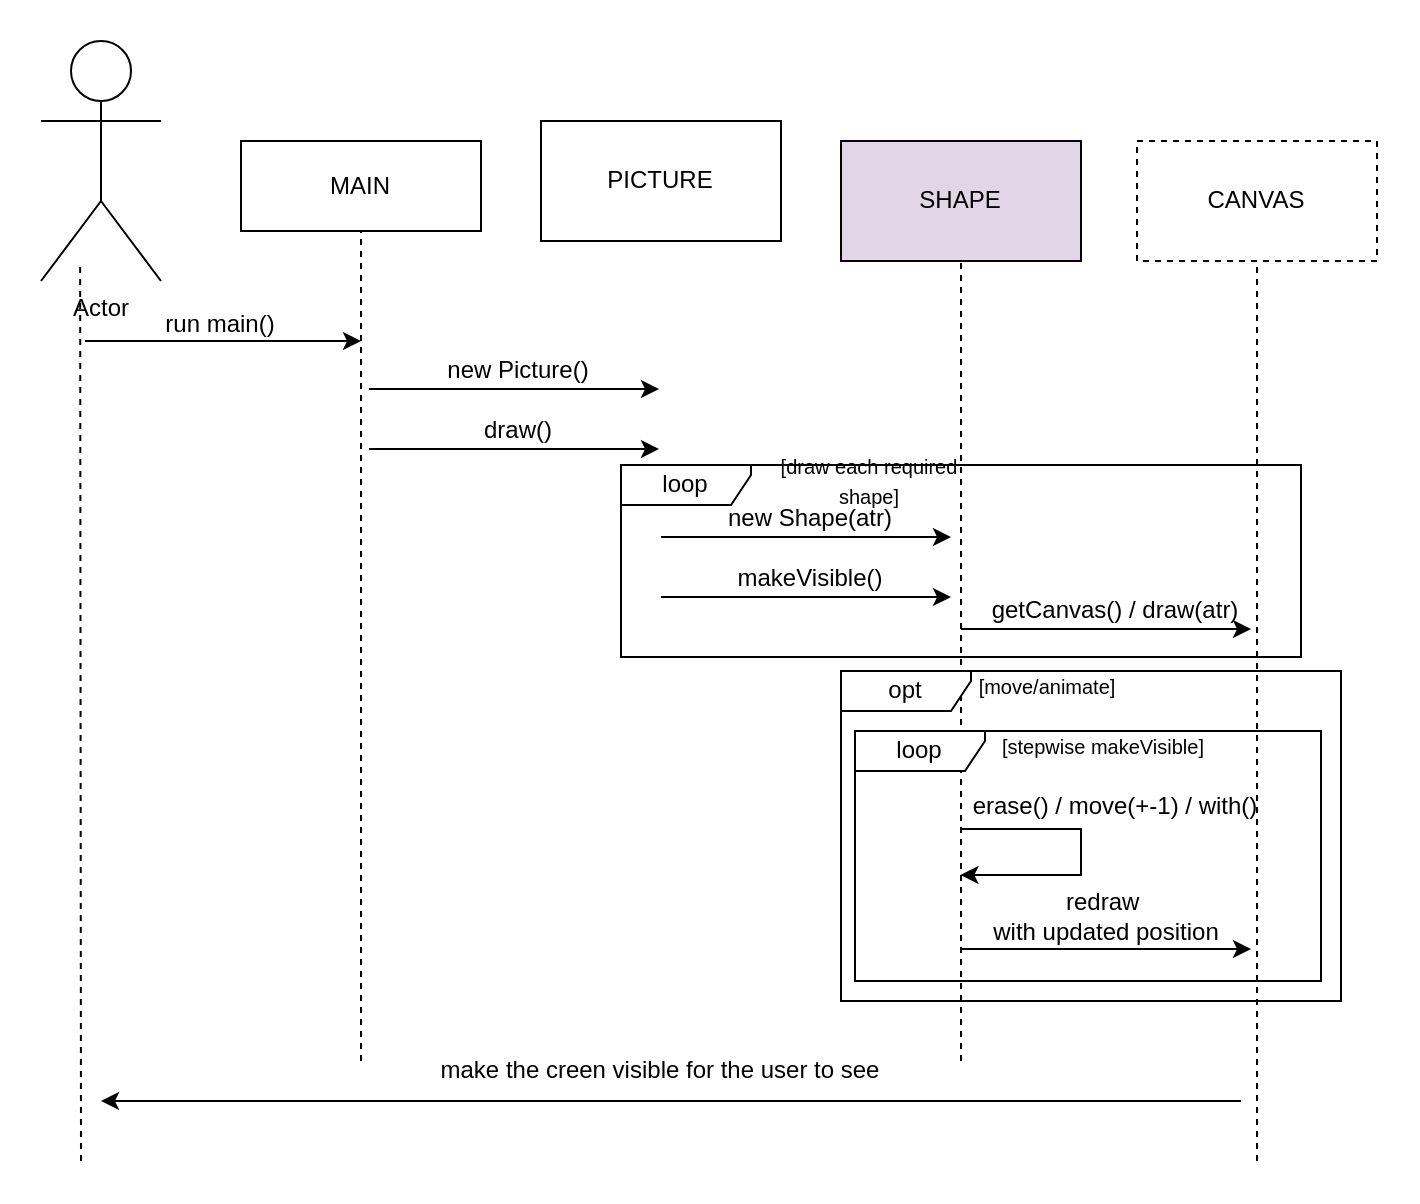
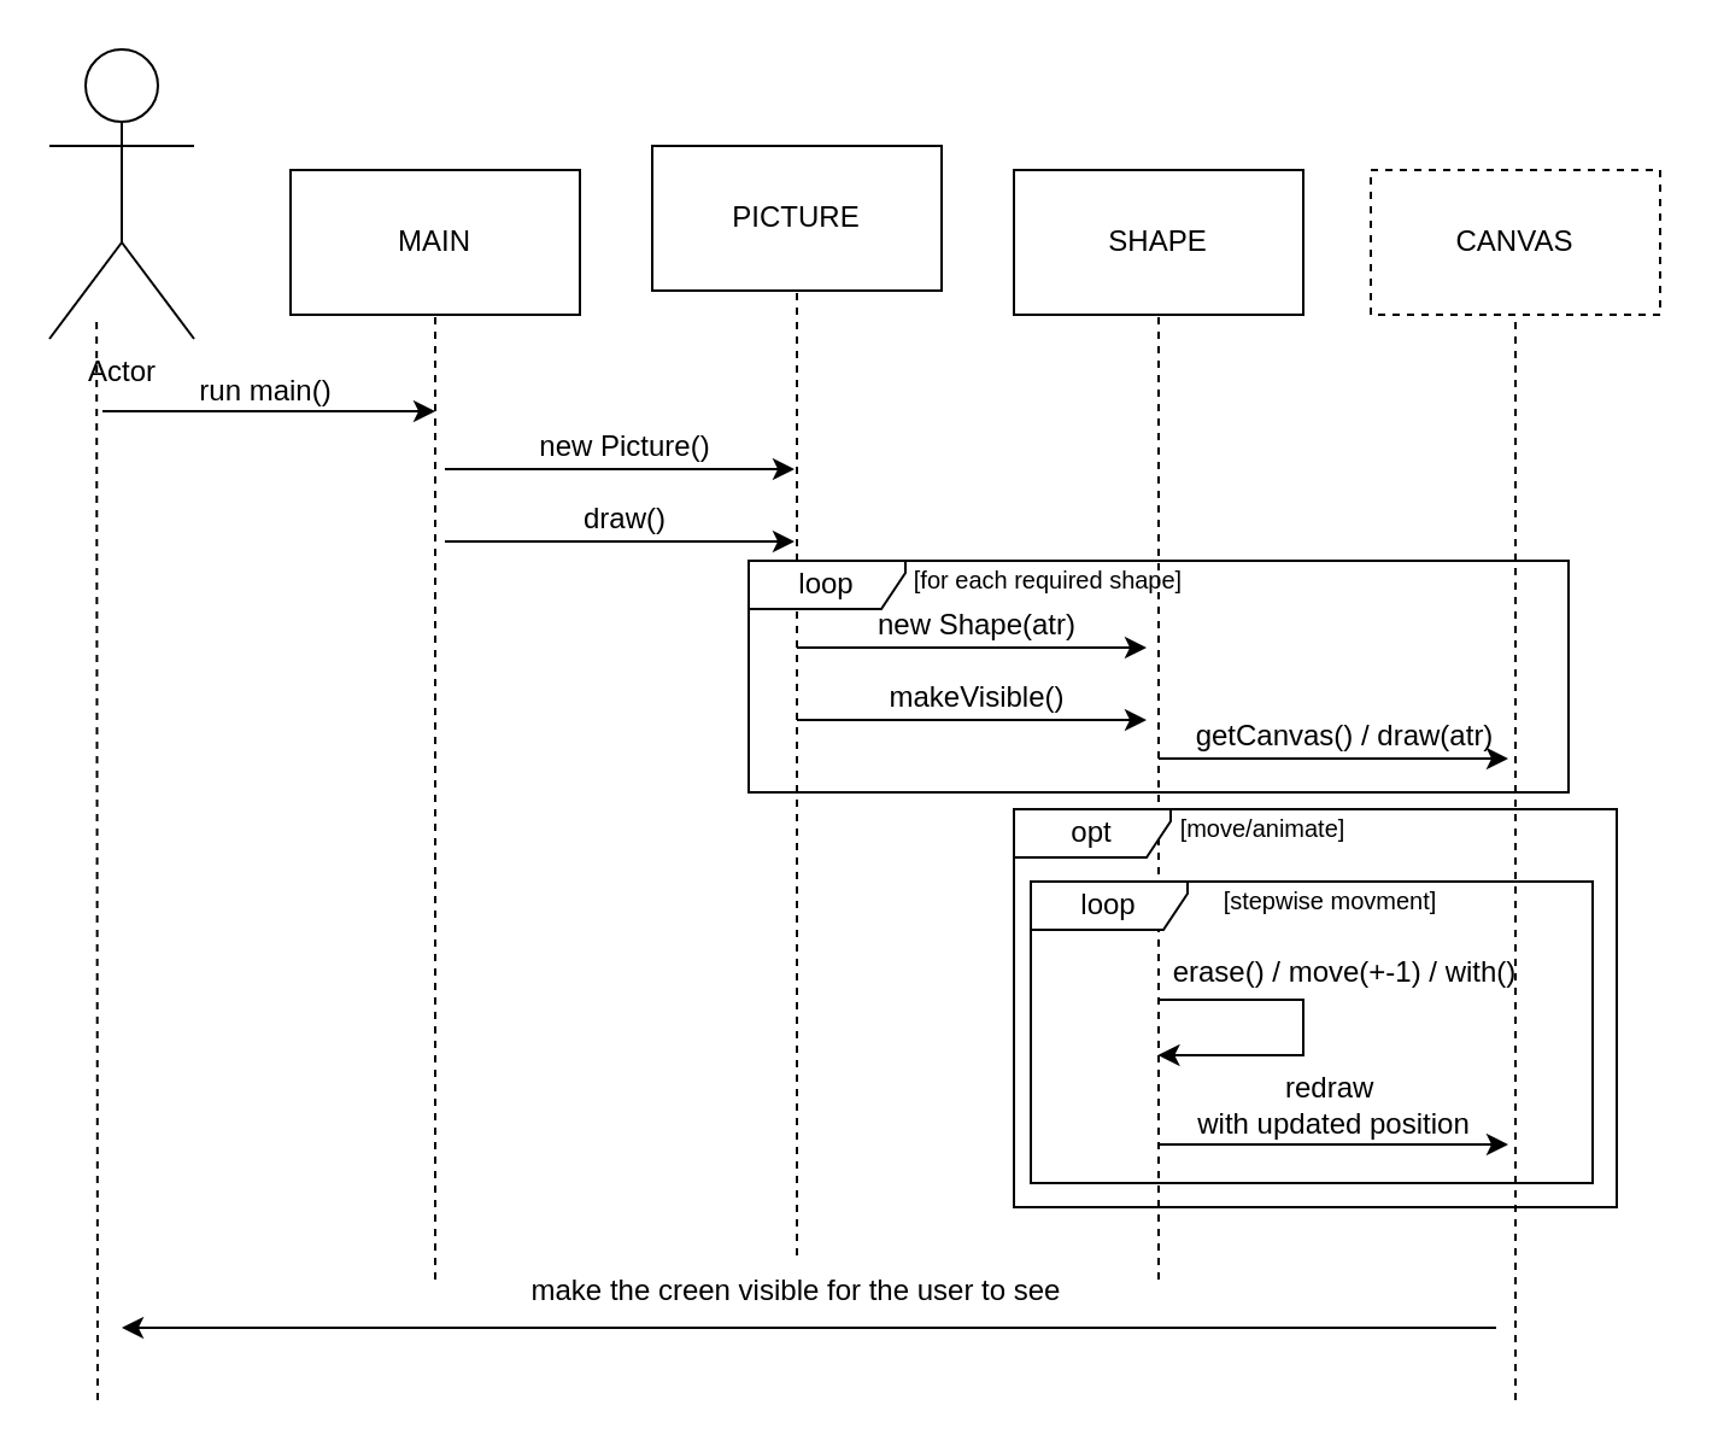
- <mxCell id="12" value="MAIN" style="rounded=0;whiteSpace=wrap;html=1;" parent="1" vertex="1"><mxGeometry x="120" y="70" width="120" height="45" as="geometry" /></mxCell>
+ <mxCell id="12" value="MAIN" style="rounded=0;whiteSpace=wrap;html=1;" parent="1" vertex="1"><mxGeometry x="120" y="70" width="120" height="60" as="geometry" /></mxCell>
- <mxCell id="4" value="SHAPE" style="rounded=0;whiteSpace=wrap;html=1;fillColor=#e1d5e7;" parent="1" vertex="1"><mxGeometry x="420" y="70" width="120" height="60" as="geometry" /></mxCell>
+ <mxCell id="4" value="SHAPE" style="rounded=0;whiteSpace=wrap;html=1;" parent="1" vertex="1"><mxGeometry x="420" y="70" width="120" height="60" as="geometry" /></mxCell>
- <mxCell id="25" value="&lt;font style=&quot;font-size: 10px;&quot;&gt;[draw each required shape]&lt;/font&gt;" style="text;strokeColor=none;align=center;fillColor=none;html=1;verticalAlign=middle;whiteSpace=wrap;rounded=0;" parent="1" vertex="1"><mxGeometry x="373" y="225" width="123" height="30" as="geometry" /></mxCell>
+ <mxCell id="25" value="&lt;font style=&quot;font-size: 10px;&quot;&gt;[for each required shape]&lt;/font&gt;" style="text;strokeColor=none;align=center;fillColor=none;html=1;verticalAlign=middle;whiteSpace=wrap;rounded=0;" parent="1" vertex="1"><mxGeometry x="373" y="225" width="123" height="30" as="geometry" /></mxCell>
- <mxCell id="29" value="&lt;font style=&quot;font-size: 10px;&quot;&gt;[stepwise makeVisible]&lt;/font&gt;" style="text;strokeColor=none;align=center;fillColor=none;html=1;verticalAlign=middle;whiteSpace=wrap;rounded=0;" parent="1" vertex="1"><mxGeometry x="490" y="358" width="123" height="30" as="geometry" /></mxCell>
+ <mxCell id="29" value="&lt;font style=&quot;font-size: 10px;&quot;&gt;[stepwise movment]&lt;/font&gt;" style="text;strokeColor=none;align=center;fillColor=none;html=1;verticalAlign=middle;whiteSpace=wrap;rounded=0;" parent="1" vertex="1"><mxGeometry x="490" y="358" width="123" height="30" as="geometry" /></mxCell>
+ <mxCell id="6" value="" style="endArrow=none;dashed=1;html=1;rounded=0;entryX=0.5;entryY=1;entryDx=0;entryDy=0;exitX=0.5;exitY=0;exitDx=0;exitDy=0;" parent="1" source="35" target="3" edge="1"><mxGeometry width="50" height="50" relative="1" as="geometry"><mxPoint x="330" y="510" as="sourcePoint" /><mxPoint x="328" y="150" as="targetPoint" /></mxGeometry></mxCell>
